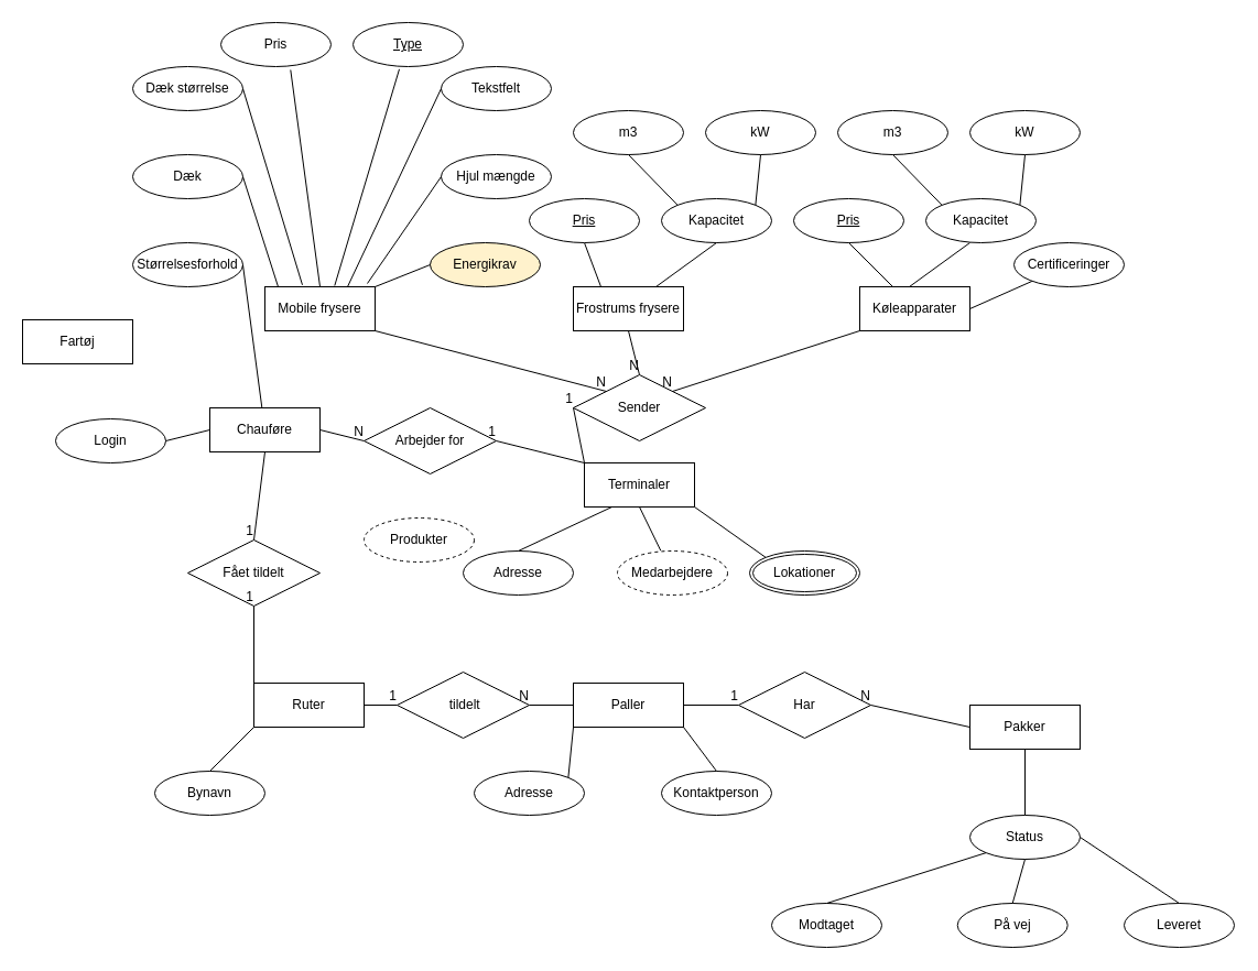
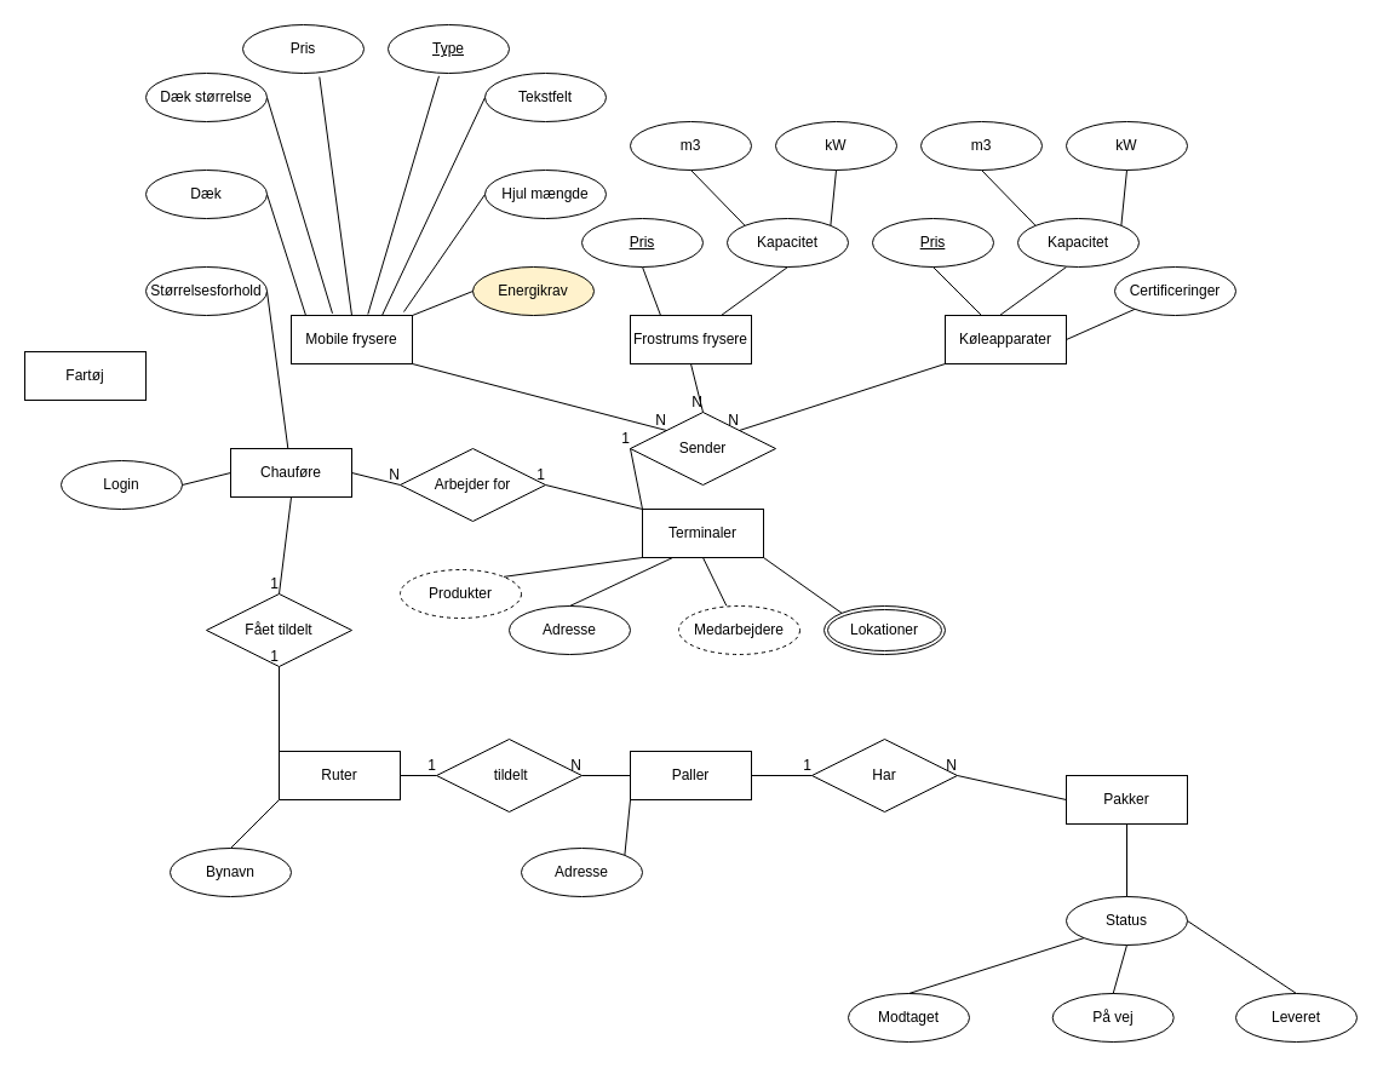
+ <mxCell id="44" value="" style="endArrow=none;html=1;rounded=0;entryX=1;entryY=0;entryDx=0;entryDy=0;exitX=0;exitY=1;exitDx=0;exitDy=0;" edge="1" parent="1" source="39" target="43"><mxGeometry relative="1" as="geometry"><mxPoint x="150" y="560" as="sourcePoint" /><mxPoint x="310" y="560" as="targetPoint" /></mxGeometry></mxCell>
- <mxCell id="89" value="" style="endArrow=none;html=1;rounded=0;entryX=1;entryY=1;entryDx=0;entryDy=0;exitX=0.5;exitY=0;exitDx=0;exitDy=0;" edge="1" parent="1" source="87" target="59"><mxGeometry relative="1" as="geometry"><mxPoint x="50" y="760" as="sourcePoint" /><mxPoint x="210" y="760" as="targetPoint" /></mxGeometry></mxCell>
- <mxCell id="87" value="Kontaktperson" style="ellipse;whiteSpace=wrap;html=1;align=center;" vertex="1" parent="1"><mxGeometry x="600" y="700" width="100" height="40" as="geometry" /></mxCell>
